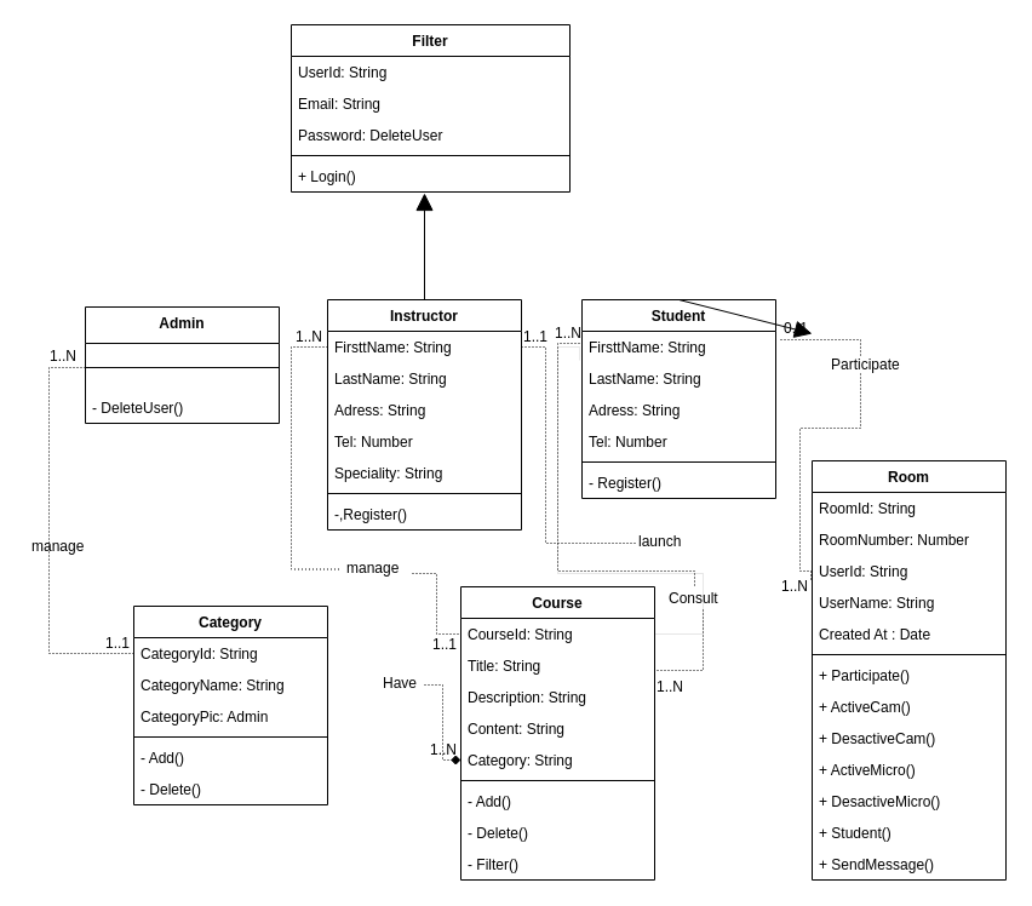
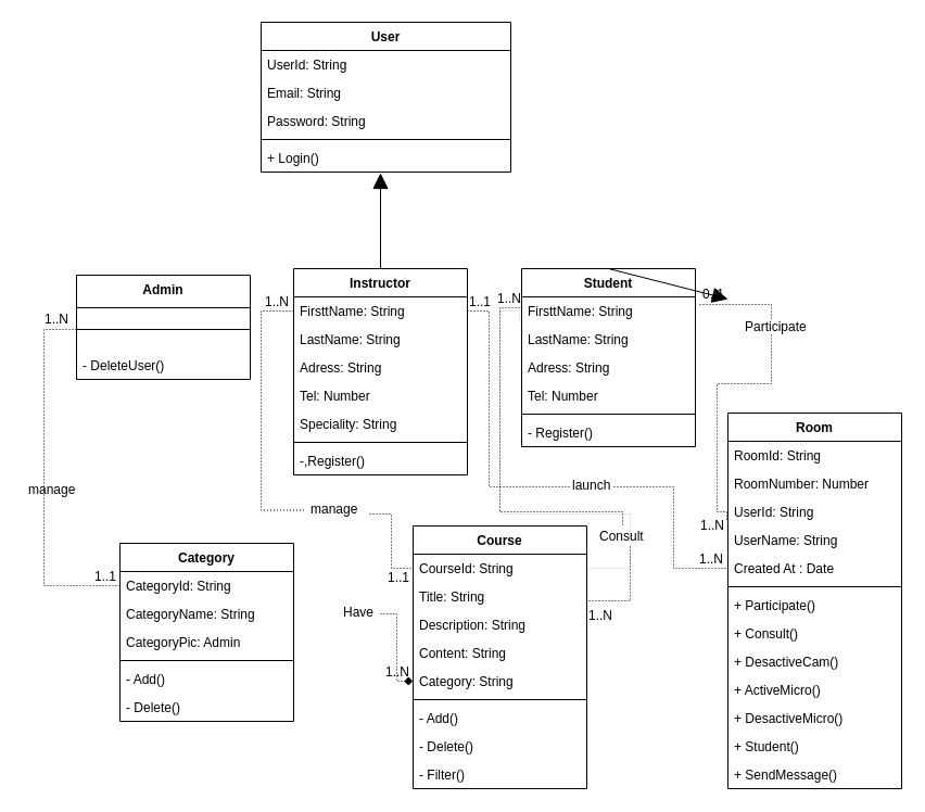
- <mxCell id="2" value="Filter" style="swimlane;fontStyle=1;align=center;verticalAlign=top;childLayout=stackLayout;horizontal=1;startSize=26;horizontalStack=0;resizeParent=1;resizeParentMax=0;resizeLast=0;collapsible=1;marginBottom=0;" parent="1" vertex="1"><mxGeometry x="240" y="20" width="230" height="138" as="geometry" /></mxCell>
+ <mxCell id="2" value="User" style="swimlane;fontStyle=1;align=center;verticalAlign=top;childLayout=stackLayout;horizontal=1;startSize=26;horizontalStack=0;resizeParent=1;resizeParentMax=0;resizeLast=0;collapsible=1;marginBottom=0;" parent="1" vertex="1"><mxGeometry x="240" y="20" width="230" height="138" as="geometry" /></mxCell>
- <mxCell id="5" value="Password: DeleteUser&#10;" style="text;strokeColor=none;fillColor=none;align=left;verticalAlign=top;spacingLeft=4;spacingRight=4;overflow=hidden;rotatable=0;points=[[0,0.5],[1,0.5]];portConstraint=eastwest;" parent="2" vertex="1"><mxGeometry y="78" width="230" height="26" as="geometry" /></mxCell>
+ <mxCell id="5" value="Password: String&#10;" style="text;strokeColor=none;fillColor=none;align=left;verticalAlign=top;spacingLeft=4;spacingRight=4;overflow=hidden;rotatable=0;points=[[0,0.5],[1,0.5]];portConstraint=eastwest;" parent="2" vertex="1"><mxGeometry y="78" width="230" height="26" as="geometry" /></mxCell>
+ <mxCell id="67" value="" style="endArrow=none;html=1;rounded=0;dashed=1;dashPattern=1 2;edgeStyle=orthogonalEdgeStyle;exitX=1;exitY=0.5;exitDx=0;exitDy=0;entryX=0;entryY=0.5;entryDx=0;entryDy=0;startArrow=none;" parent="1" source="69" target="55" edge="1"><mxGeometry relative="1" as="geometry"><mxPoint x="440" y="270" as="sourcePoint" /><mxPoint x="660" y="520" as="targetPoint" /><Array as="points"><mxPoint x="620" y="448" /><mxPoint x="620" y="523" /></Array></mxGeometry></mxCell>
+ <mxCell id="68" value="1..N" style="resizable=0;html=1;align=right;verticalAlign=bottom;" parent="67" connectable="0" vertex="1"><mxGeometry x="1" relative="1" as="geometry"><mxPoint x="-4" as="offset" /></mxGeometry></mxCell>
- <mxCell id="58" value="+ ActiveCam()" style="text;strokeColor=none;fillColor=none;align=left;verticalAlign=top;spacingLeft=4;spacingRight=4;overflow=hidden;rotatable=0;points=[[0,0.5],[1,0.5]];portConstraint=eastwest;" parent="50" vertex="1"><mxGeometry y="190" width="160" height="26" as="geometry" /></mxCell>
+ <mxCell id="58" value="+ Consult()" style="text;strokeColor=none;fillColor=none;align=left;verticalAlign=top;spacingLeft=4;spacingRight=4;overflow=hidden;rotatable=0;points=[[0,0.5],[1,0.5]];portConstraint=eastwest;" parent="50" vertex="1"><mxGeometry y="190" width="160" height="26" as="geometry" /></mxCell>
